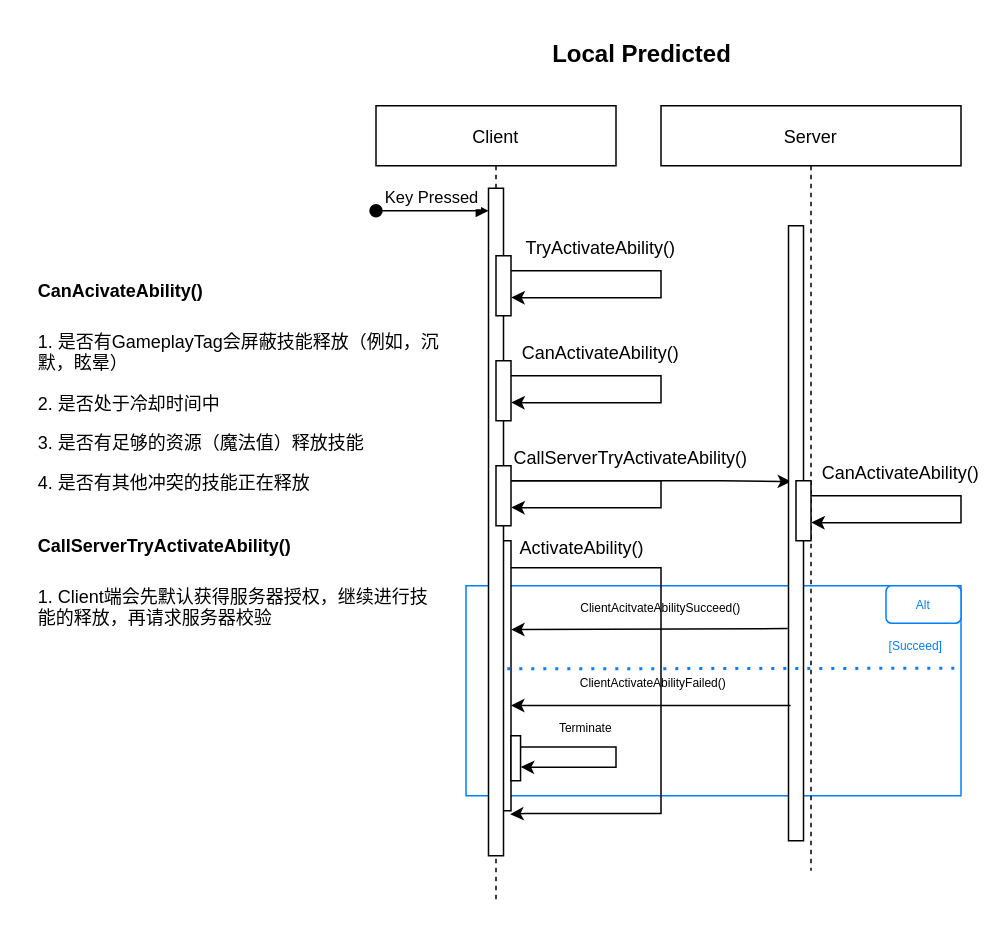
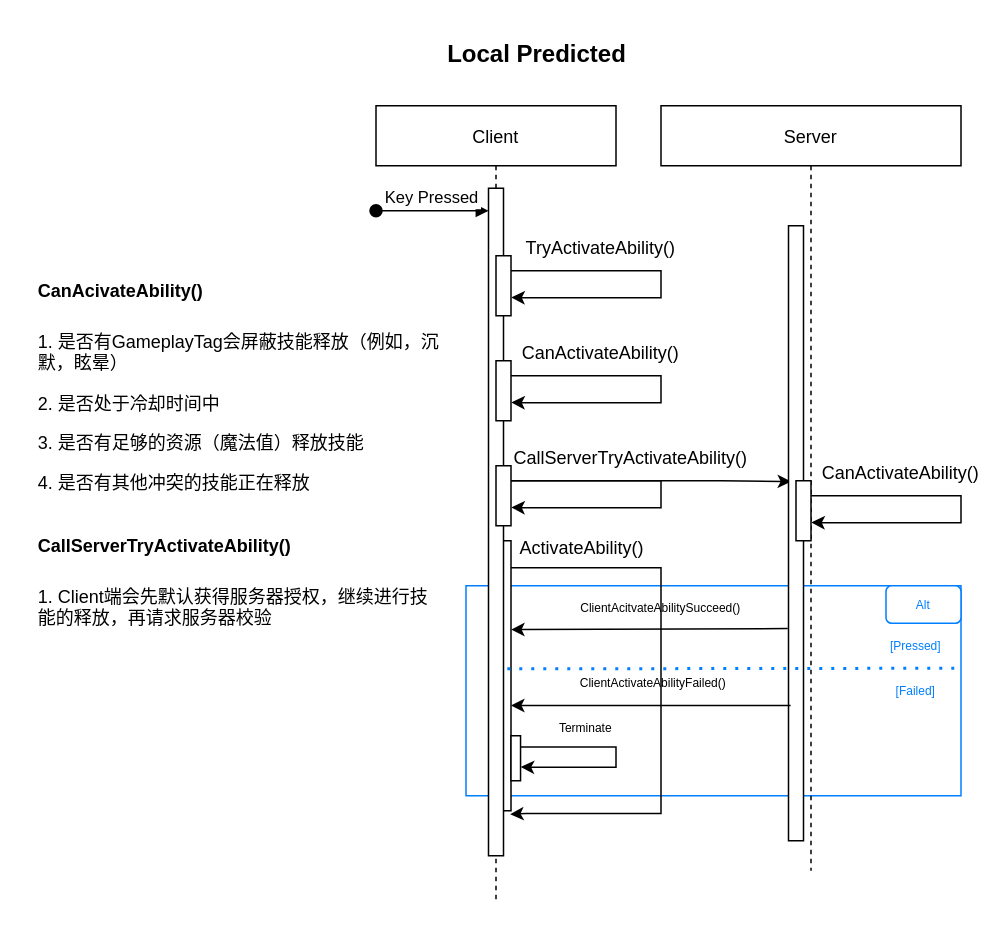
- <mxCell id="32" value="&lt;font style=&quot;font-size: 16px&quot;&gt;&lt;b&gt;Local Predicted&lt;/b&gt;&lt;/font&gt;" style="text;html=1;strokeColor=none;fillColor=none;align=center;verticalAlign=middle;whiteSpace=wrap;rounded=0;fontSize=12;" vertex="1" parent="1"><mxGeometry x="335" y="20" width="185" height="30" as="geometry" /></mxCell>
+ <mxCell id="32" value="&lt;font style=&quot;font-size: 16px&quot;&gt;&lt;b&gt;Local Predicted&lt;/b&gt;&lt;/font&gt;" style="text;html=1;strokeColor=none;fillColor=none;align=center;verticalAlign=middle;whiteSpace=wrap;rounded=0;fontSize=12;" vertex="1" parent="1"><mxGeometry x="265" y="20" width="185" height="30" as="geometry" /></mxCell>
- <mxCell id="36" value="[Succeed]" style="text;html=1;strokeColor=none;fillColor=none;align=center;verticalAlign=middle;whiteSpace=wrap;rounded=0;labelBorderColor=none;fontSize=8;fontColor=#007FFF;" vertex="1" parent="34"><mxGeometry x="140" y="345" width="60" height="30" as="geometry" /></mxCell>
+ <mxCell id="36" value="[Pressed]" style="text;html=1;strokeColor=none;fillColor=none;align=center;verticalAlign=middle;whiteSpace=wrap;rounded=0;labelBorderColor=none;fontSize=8;fontColor=#007FFF;" vertex="1" parent="34"><mxGeometry x="140" y="345" width="60" height="30" as="geometry" /></mxCell>
+ <mxCell id="37" value="[Failed]" style="text;html=1;strokeColor=none;fillColor=none;align=center;verticalAlign=middle;whiteSpace=wrap;rounded=0;labelBorderColor=none;fontSize=8;fontColor=#007FFF;" vertex="1" parent="34"><mxGeometry x="140" y="375" width="60" height="30" as="geometry" /></mxCell>
